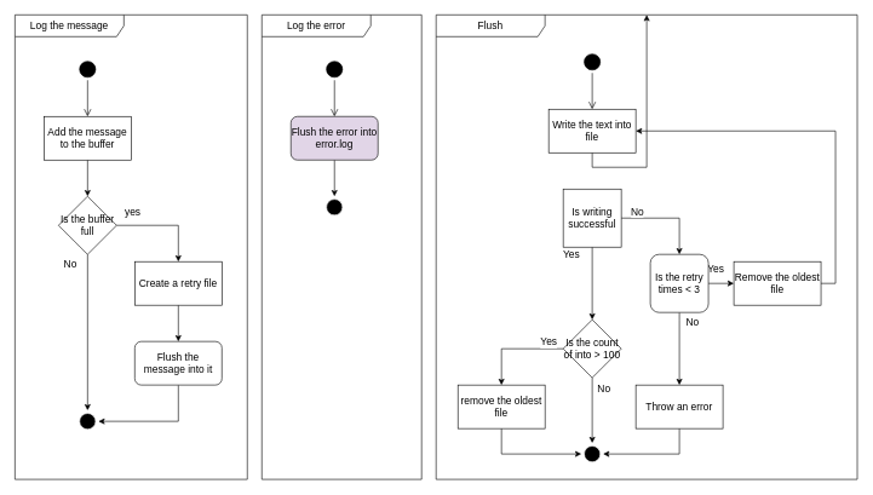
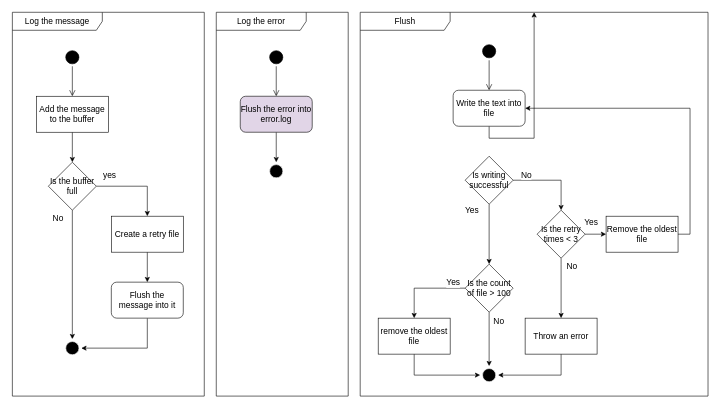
- <mxCell id="27" value="Write the text into file" style="rounded=0;whiteSpace=wrap;html=1;fontSize=14;fontStyle=0" vertex="1" parent="1"><mxGeometry x="755" y="150" width="120" height="60" as="geometry" /></mxCell>
+ <mxCell id="27" value="Write the text into file" style="whiteSpace=wrap;html=1;fontSize=14;fontStyle=0;rounded=1;" vertex="1" parent="1"><mxGeometry x="755" y="150" width="120" height="60" as="geometry" /></mxCell>
- <mxCell id="32" value="Is writing successful" style="whiteSpace=wrap;html=1;fontSize=14;rounded=0;" vertex="1" parent="1"><mxGeometry x="775" y="260" width="80" height="80" as="geometry" /></mxCell>
+ <mxCell id="32" value="Is writing successful" style="rhombus;whiteSpace=wrap;html=1;fontSize=14;" vertex="1" parent="1"><mxGeometry x="775" y="260" width="80" height="80" as="geometry" /></mxCell>
- <mxCell id="37" value="Is the retry times &amp;lt; 3" style="whiteSpace=wrap;html=1;fontSize=14;rounded=1;" vertex="1" parent="1"><mxGeometry x="895" y="350" width="80" height="80" as="geometry" /></mxCell>
+ <mxCell id="37" value="Is the retry times &amp;lt; 3" style="rhombus;whiteSpace=wrap;html=1;fontSize=14;" vertex="1" parent="1"><mxGeometry x="895" y="350" width="80" height="80" as="geometry" /></mxCell>
- <mxCell id="42" value="Is the count of into &amp;gt; 100" style="rhombus;whiteSpace=wrap;html=1;fontSize=14;" vertex="1" parent="1"><mxGeometry x="775" y="440" width="80" height="80" as="geometry" /></mxCell>
+ <mxCell id="42" value="Is the count of file &amp;gt; 100" style="rhombus;whiteSpace=wrap;html=1;fontSize=14;" vertex="1" parent="1"><mxGeometry x="775" y="440" width="80" height="80" as="geometry" /></mxCell>
